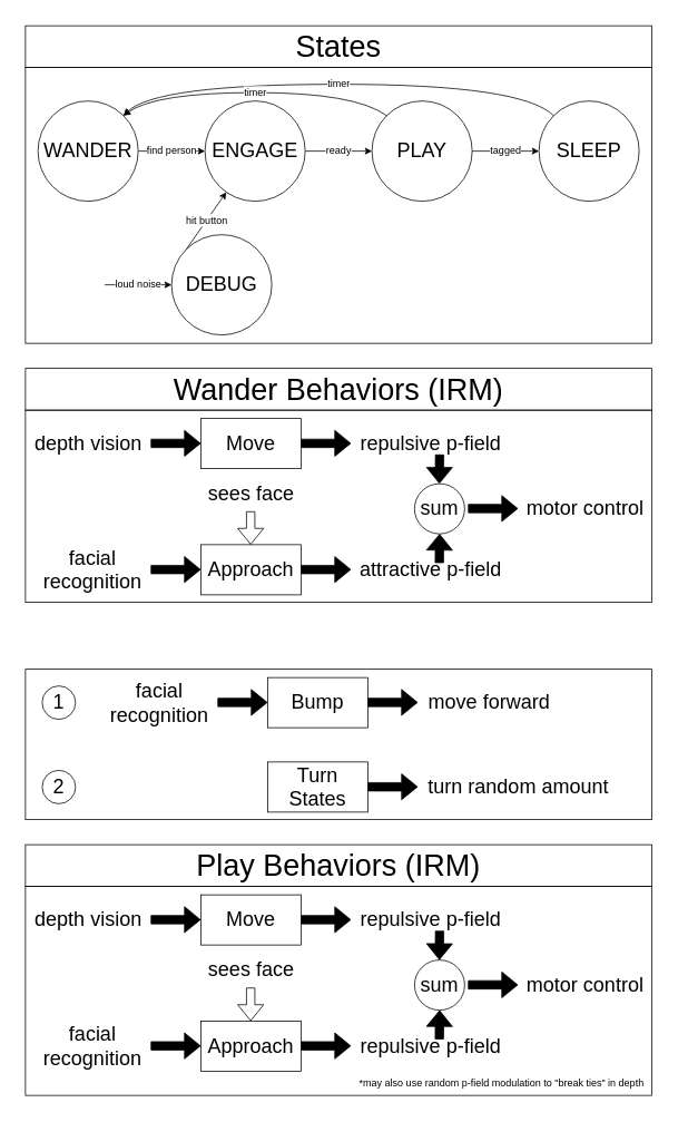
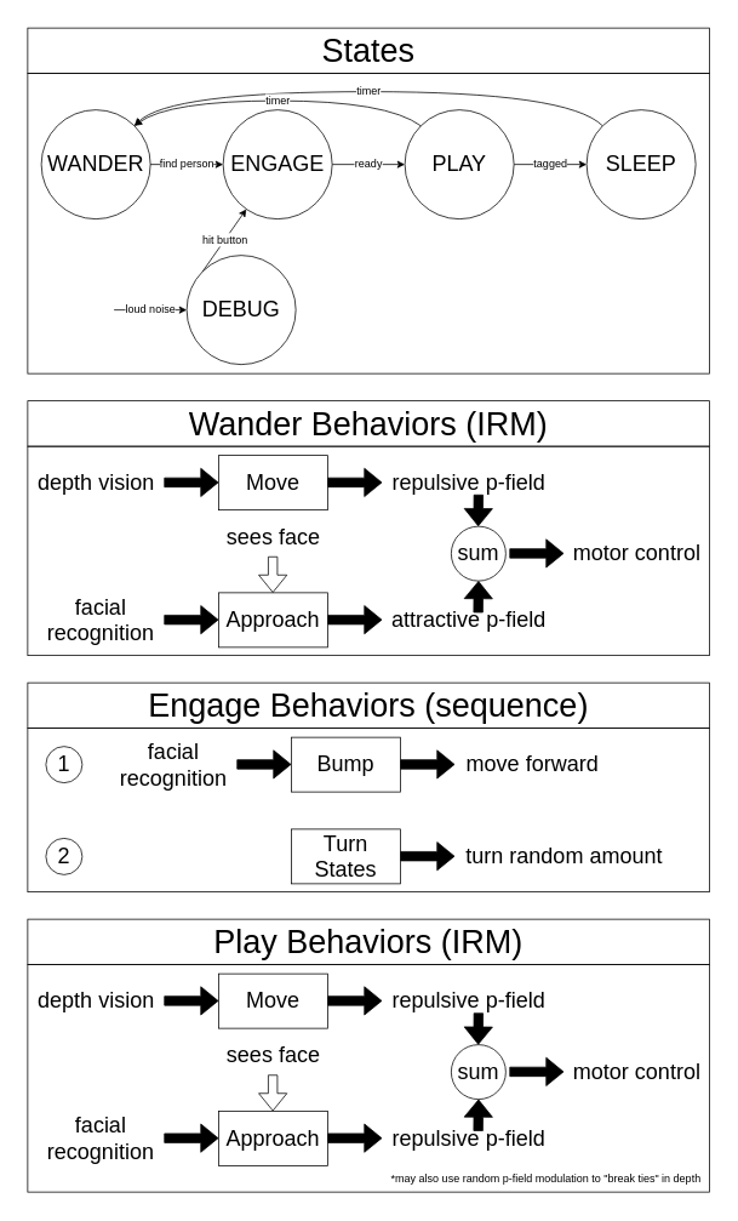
+ <mxCell id="45" value="Engage Behaviors (sequence)" style="rounded=0;whiteSpace=wrap;html=1;fontSize=36;fillColor=none;" vertex="1" parent="1"><mxGeometry x="30" y="750" width="750" height="50" as="geometry" /></mxCell>
